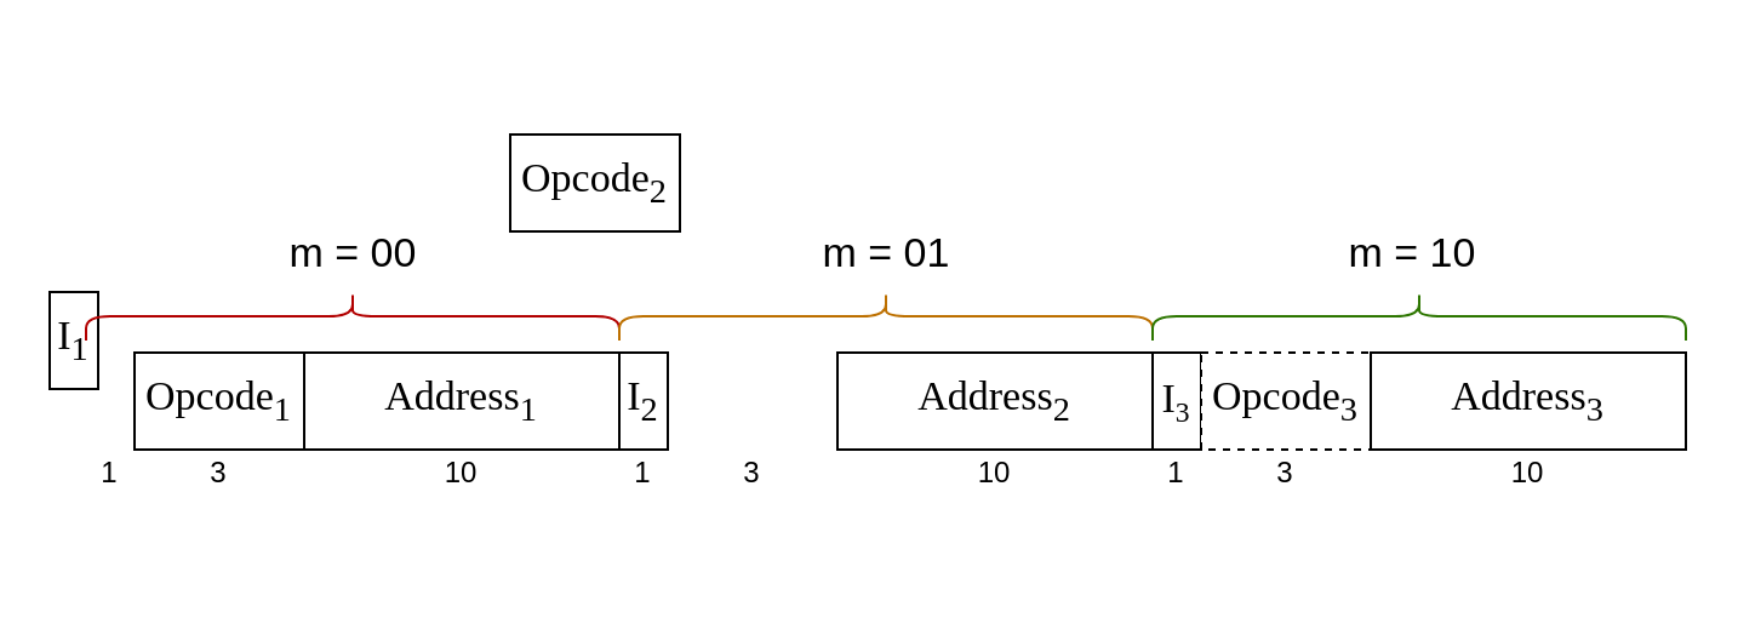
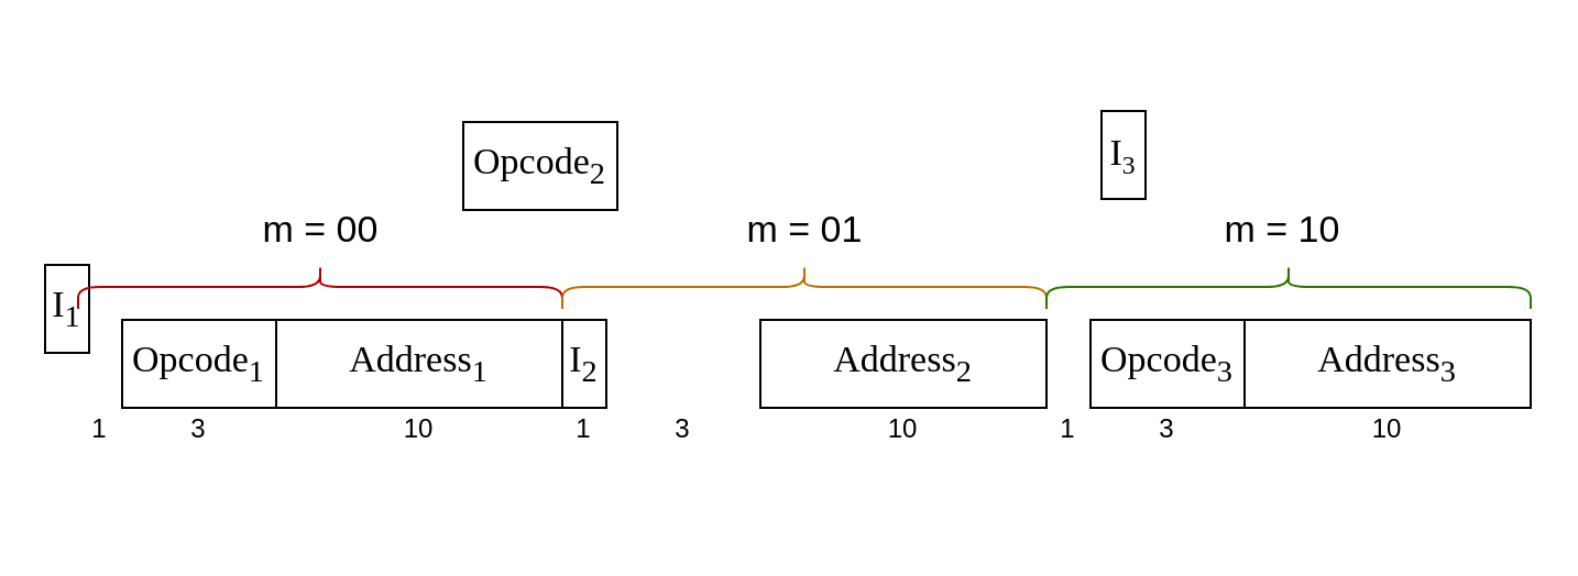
- <mxCell id="17" value="I&lt;span style=&quot;font-size: 14.167px;&quot;&gt;&lt;sub&gt;3&lt;/sub&gt;&lt;/span&gt;" style="rounded=0;whiteSpace=wrap;html=1;fontFamily=Georgia;fontSize=17;" vertex="1" parent="1"><mxGeometry x="475" y="145" width="20" height="40" as="geometry" /></mxCell>
+ <mxCell id="17" value="I&lt;span style=&quot;font-size: 14.167px;&quot;&gt;&lt;sub&gt;3&lt;/sub&gt;&lt;/span&gt;" style="rounded=0;whiteSpace=wrap;html=1;fontFamily=Georgia;fontSize=17;" vertex="1" parent="1"><mxGeometry x="500" y="50" width="20" height="40" as="geometry" /></mxCell>
- <mxCell id="18" value="Opcode&lt;sub&gt;3&lt;/sub&gt;" style="rounded=0;whiteSpace=wrap;html=1;fontFamily=Georgia;fontSize=17;dashed=1;" vertex="1" parent="1"><mxGeometry x="495" y="145" width="70" height="40" as="geometry" /></mxCell>
+ <mxCell id="18" value="Opcode&lt;sub&gt;3&lt;/sub&gt;" style="rounded=0;whiteSpace=wrap;html=1;fontFamily=Georgia;fontSize=17;" vertex="1" parent="1"><mxGeometry x="495" y="145" width="70" height="40" as="geometry" /></mxCell>
